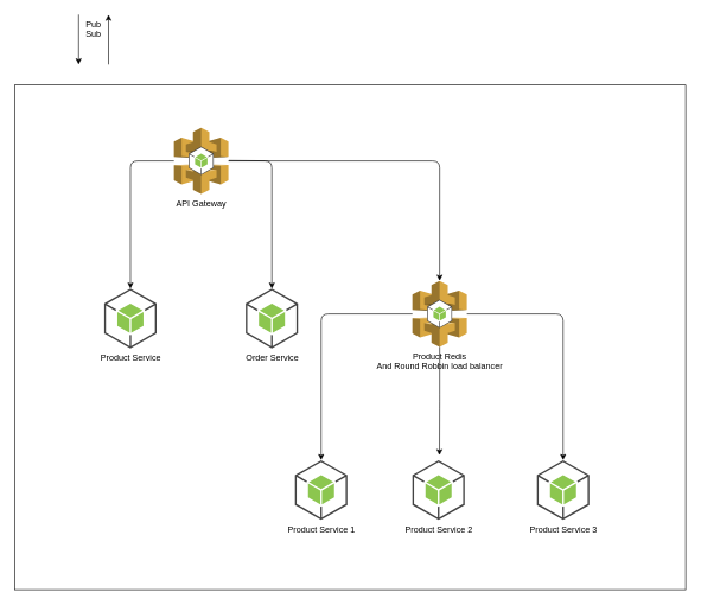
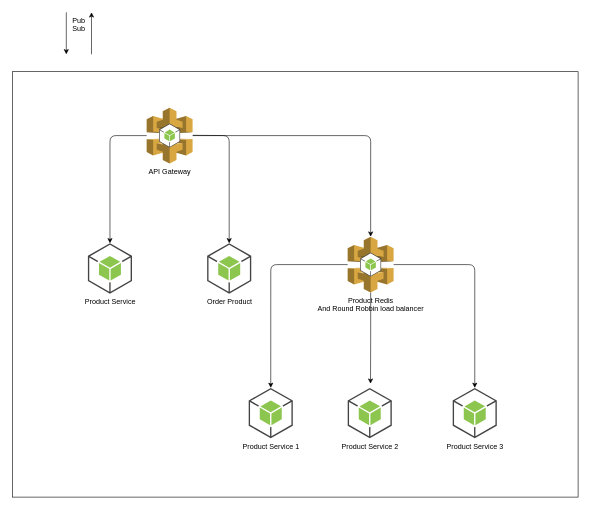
- <mxCell id="8" value="Order Service" style="outlineConnect=0;dashed=0;verticalLabelPosition=bottom;verticalAlign=top;align=center;html=1;shape=mxgraph.aws3.android;fillColor=#8CC64F;gradientColor=none;" vertex="1" parent="1"><mxGeometry x="344.75" y="405" width="73.5" height="84" as="geometry" /></mxCell>
+ <mxCell id="8" value="Order Product" style="outlineConnect=0;dashed=0;verticalLabelPosition=bottom;verticalAlign=top;align=center;html=1;shape=mxgraph.aws3.android;fillColor=#8CC64F;gradientColor=none;" vertex="1" parent="1"><mxGeometry x="344.75" y="405" width="73.5" height="84" as="geometry" /></mxCell>
